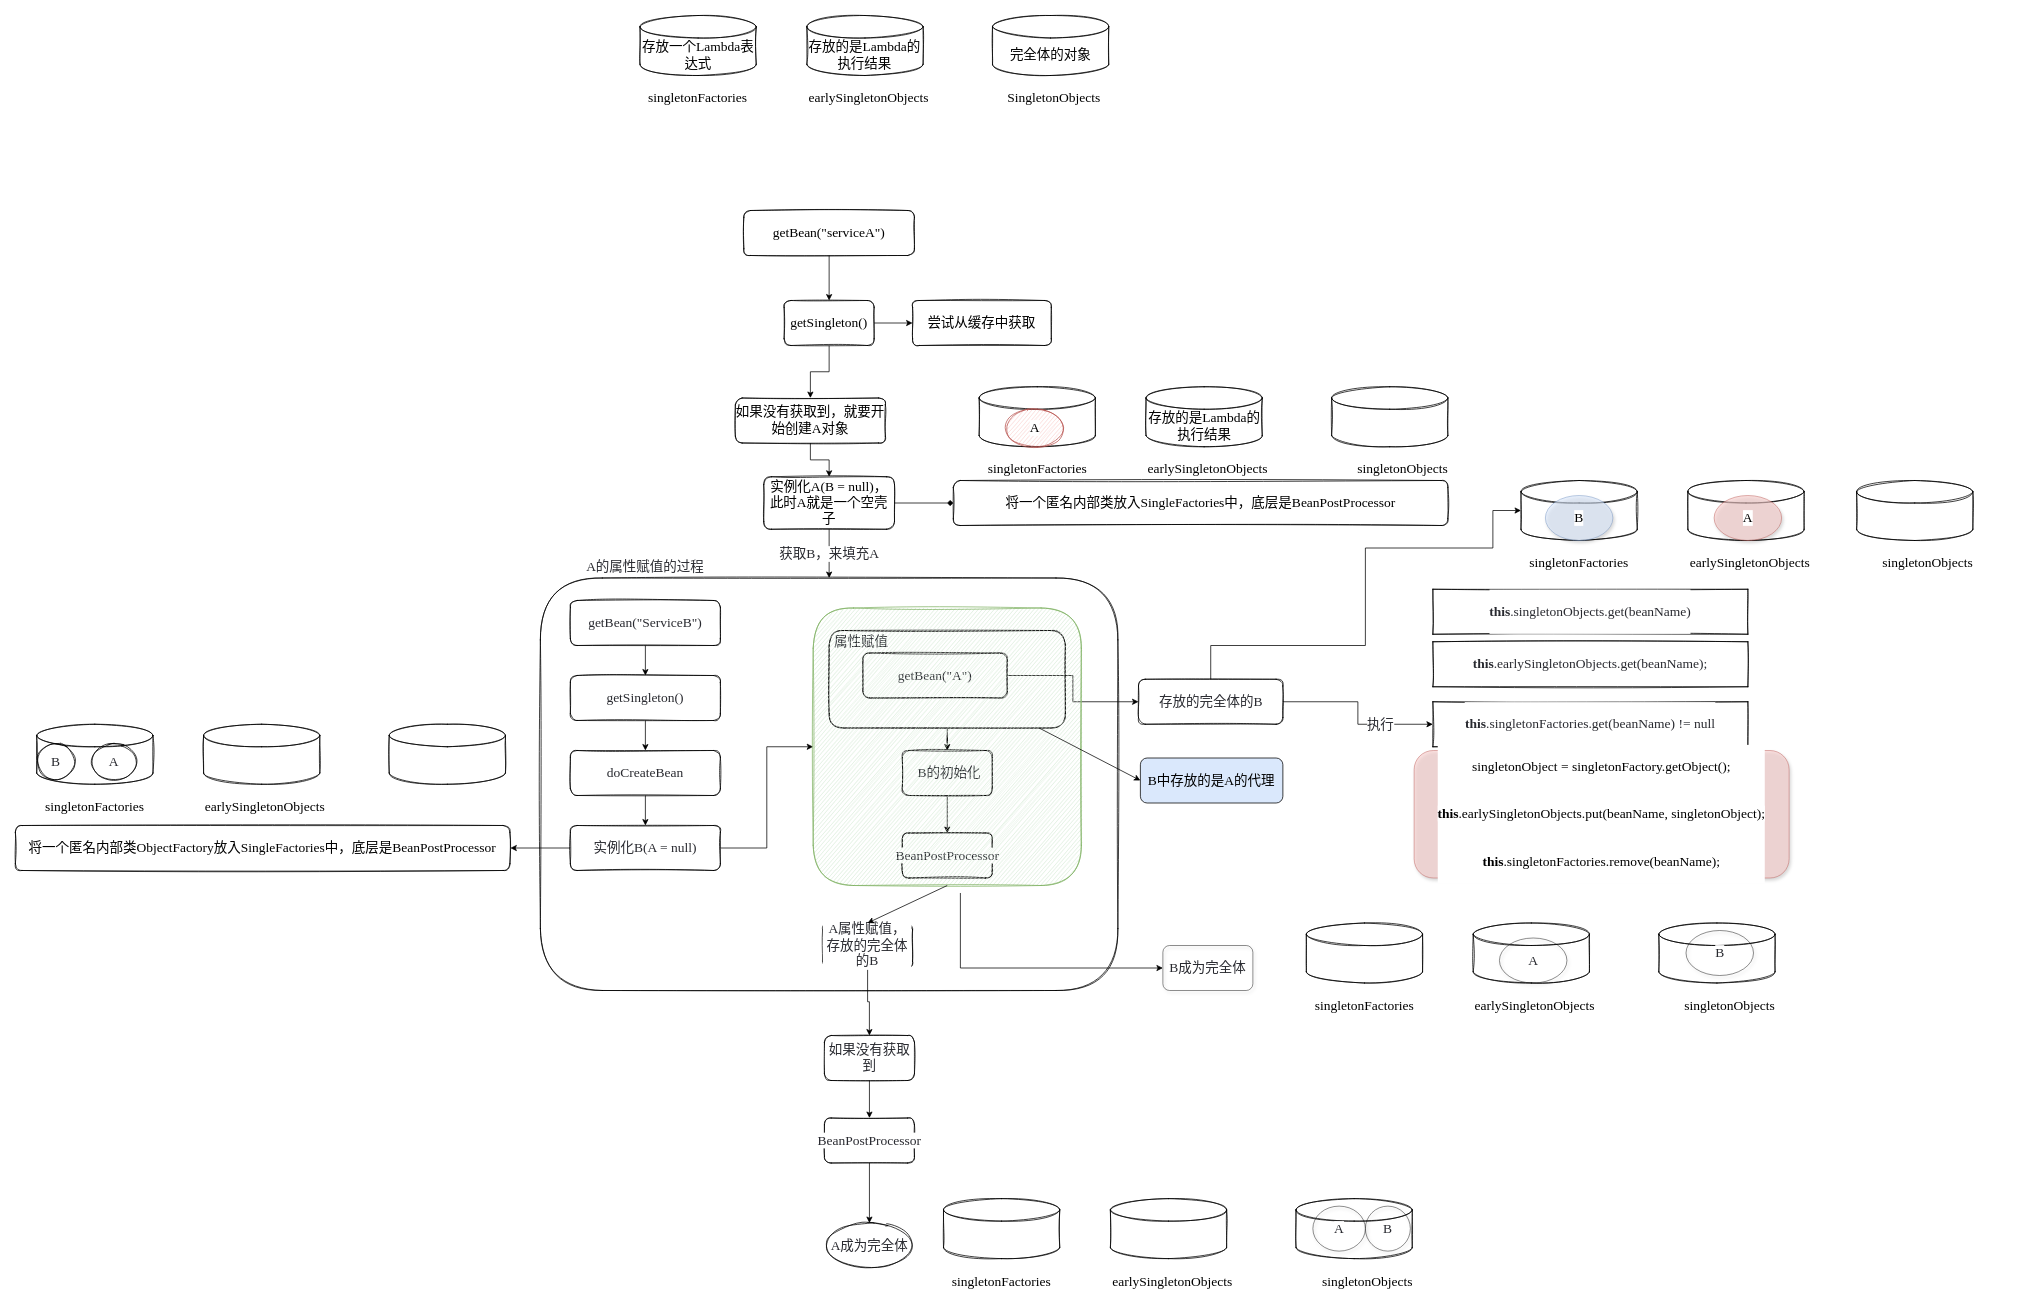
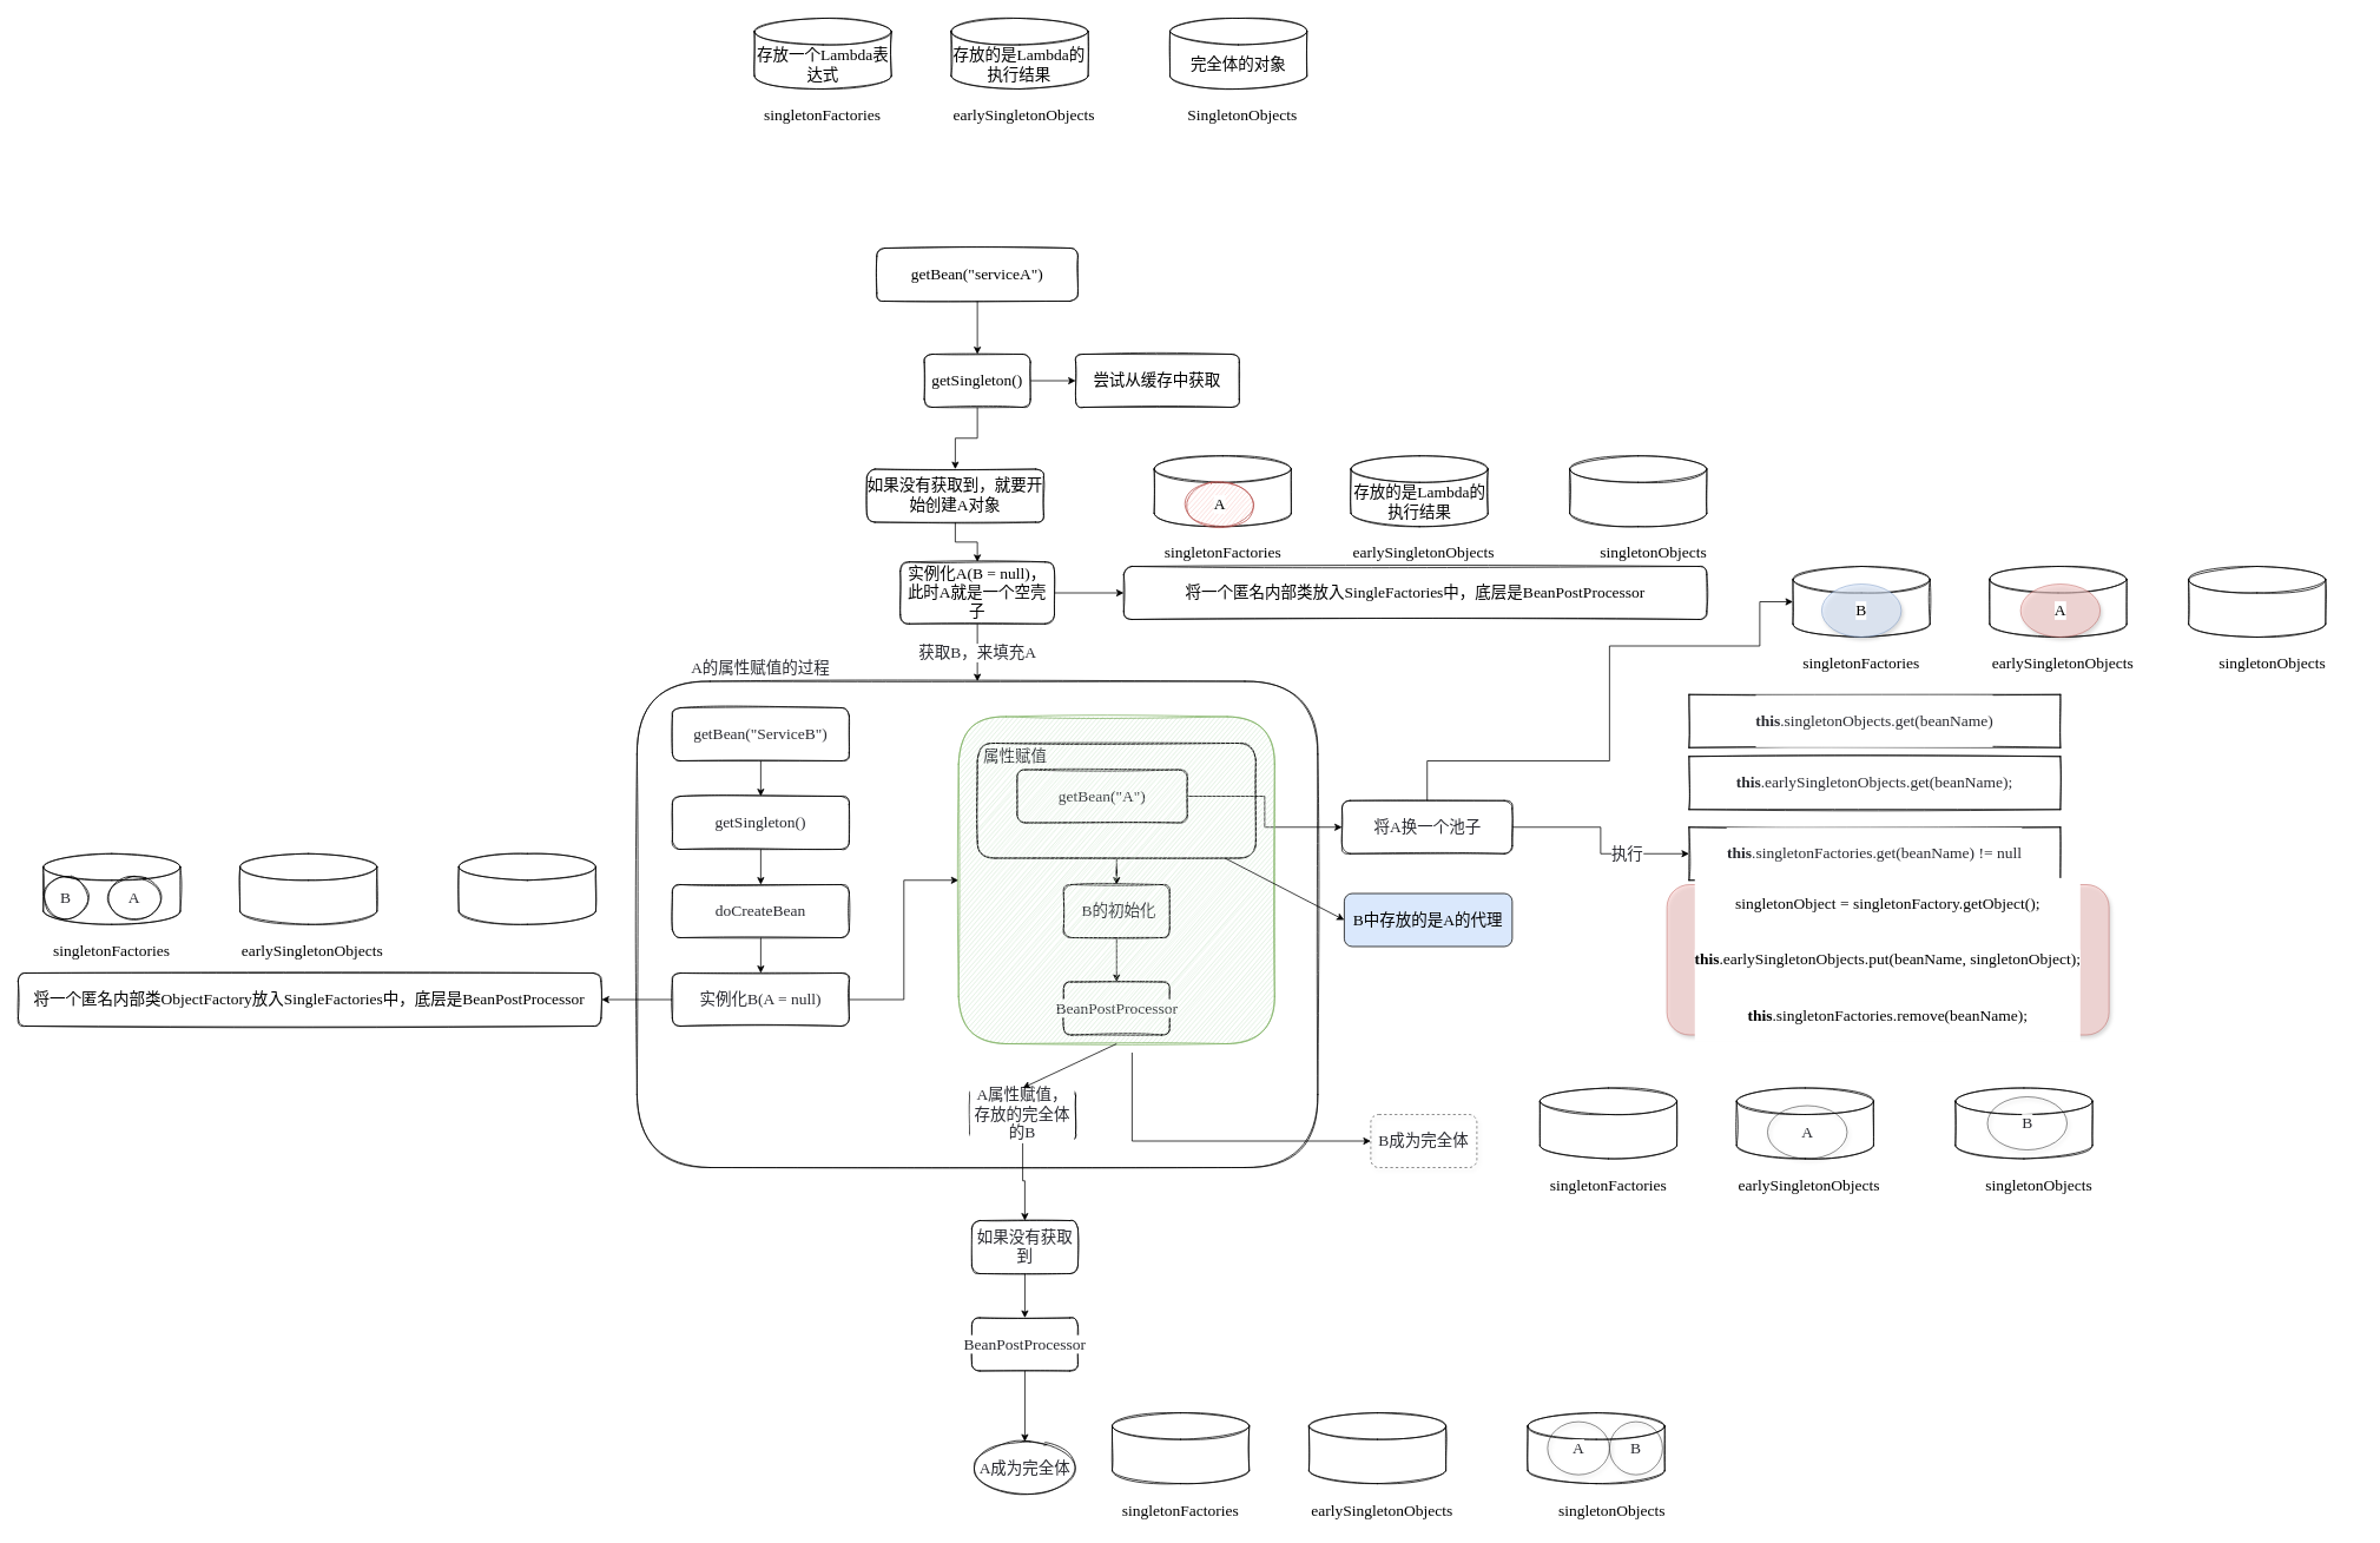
- <mxCell id="14" value="" style="edgeStyle=orthogonalEdgeStyle;rounded=0;orthogonalLoop=1;jettySize=auto;html=1;fontFamily=Comic Sans MS;fontSize=18;fontColor=#292A30;endArrow=diamond;" edge="1" parent="1" source="15" target="27"><mxGeometry relative="1" as="geometry" /></mxCell>
+ <mxCell id="14" value="" style="edgeStyle=orthogonalEdgeStyle;rounded=0;orthogonalLoop=1;jettySize=auto;html=1;fontFamily=Comic Sans MS;fontSize=18;fontColor=#292A30;" edge="1" parent="1" source="15" target="27"><mxGeometry relative="1" as="geometry" /></mxCell>
- <mxCell id="32" value="存放的完全体的B" style="rounded=1;whiteSpace=wrap;html=1;labelBackgroundColor=#FFFFFF;sketch=1;fontFamily=Comic Sans MS;fontSize=18;fontColor=#292A30;fillColor=none;" vertex="1" parent="1"><mxGeometry x="1517.5" y="905" width="192.5" height="60" as="geometry" /></mxCell>
+ <mxCell id="32" value="将A换一个池子" style="rounded=1;whiteSpace=wrap;html=1;labelBackgroundColor=#FFFFFF;sketch=1;fontFamily=Comic Sans MS;fontSize=18;fontColor=#292A30;fillColor=none;" vertex="1" parent="1"><mxGeometry x="1517.5" y="905" width="192.5" height="60" as="geometry" /></mxCell>
- <mxCell id="65" value="B成为完全体" style="rounded=1;whiteSpace=wrap;html=1;shadow=1;labelBackgroundColor=#FFFFFF;sketch=0;fontFamily=Comic Sans MS;fontSize=18;fontColor=#292A30;fillColor=none;opacity=60;" vertex="1" parent="1"><mxGeometry x="1550" y="1260" width="120" height="60" as="geometry" /></mxCell>
+ <mxCell id="65" value="B成为完全体" style="rounded=1;whiteSpace=wrap;html=1;shadow=1;labelBackgroundColor=#FFFFFF;sketch=0;fontFamily=Comic Sans MS;fontSize=18;fontColor=#292A30;fillColor=none;opacity=60;dashed=1;" vertex="1" parent="1"><mxGeometry x="1550" y="1260" width="120" height="60" as="geometry" /></mxCell>
